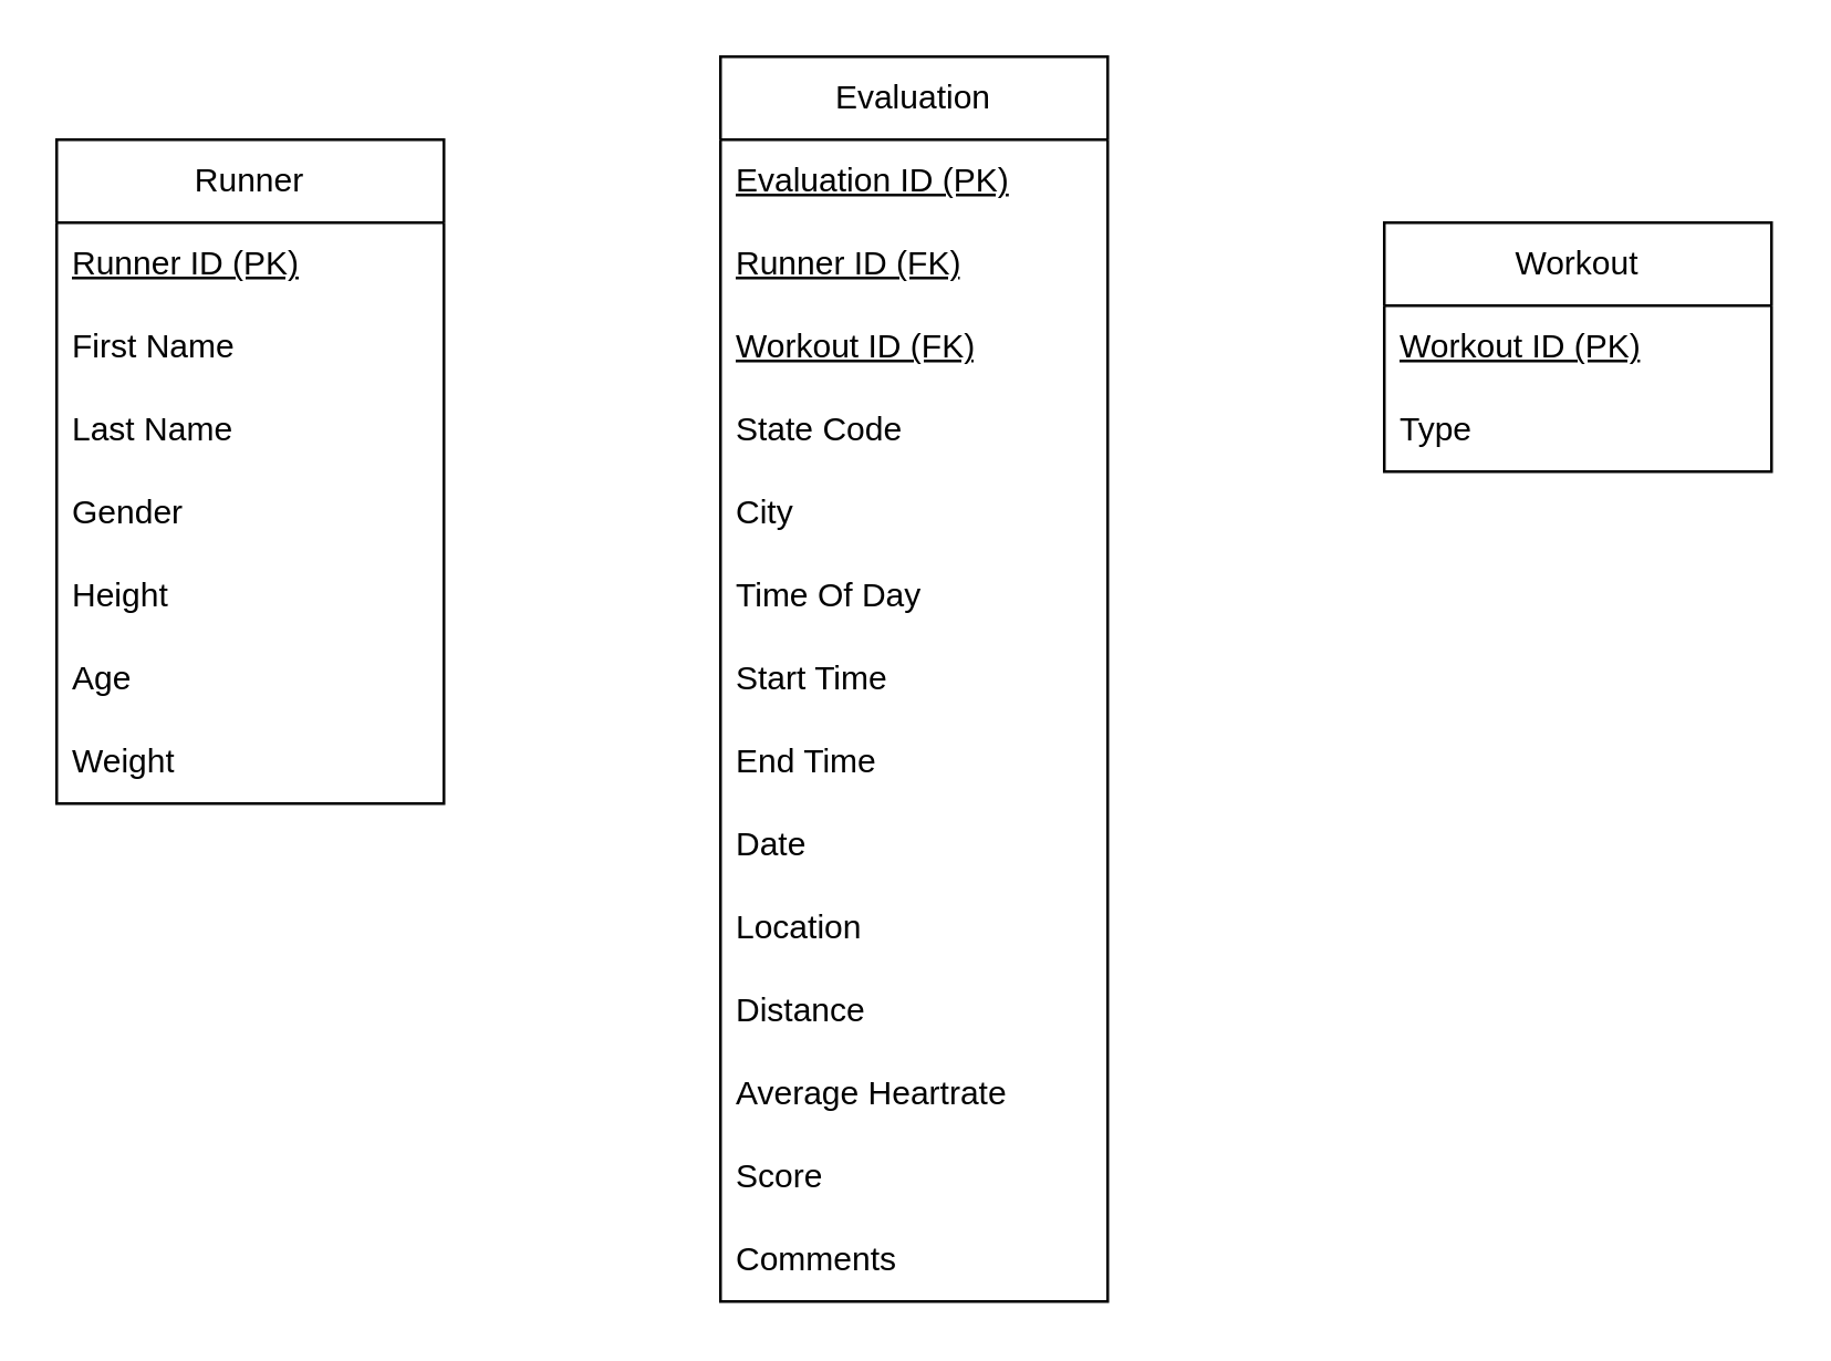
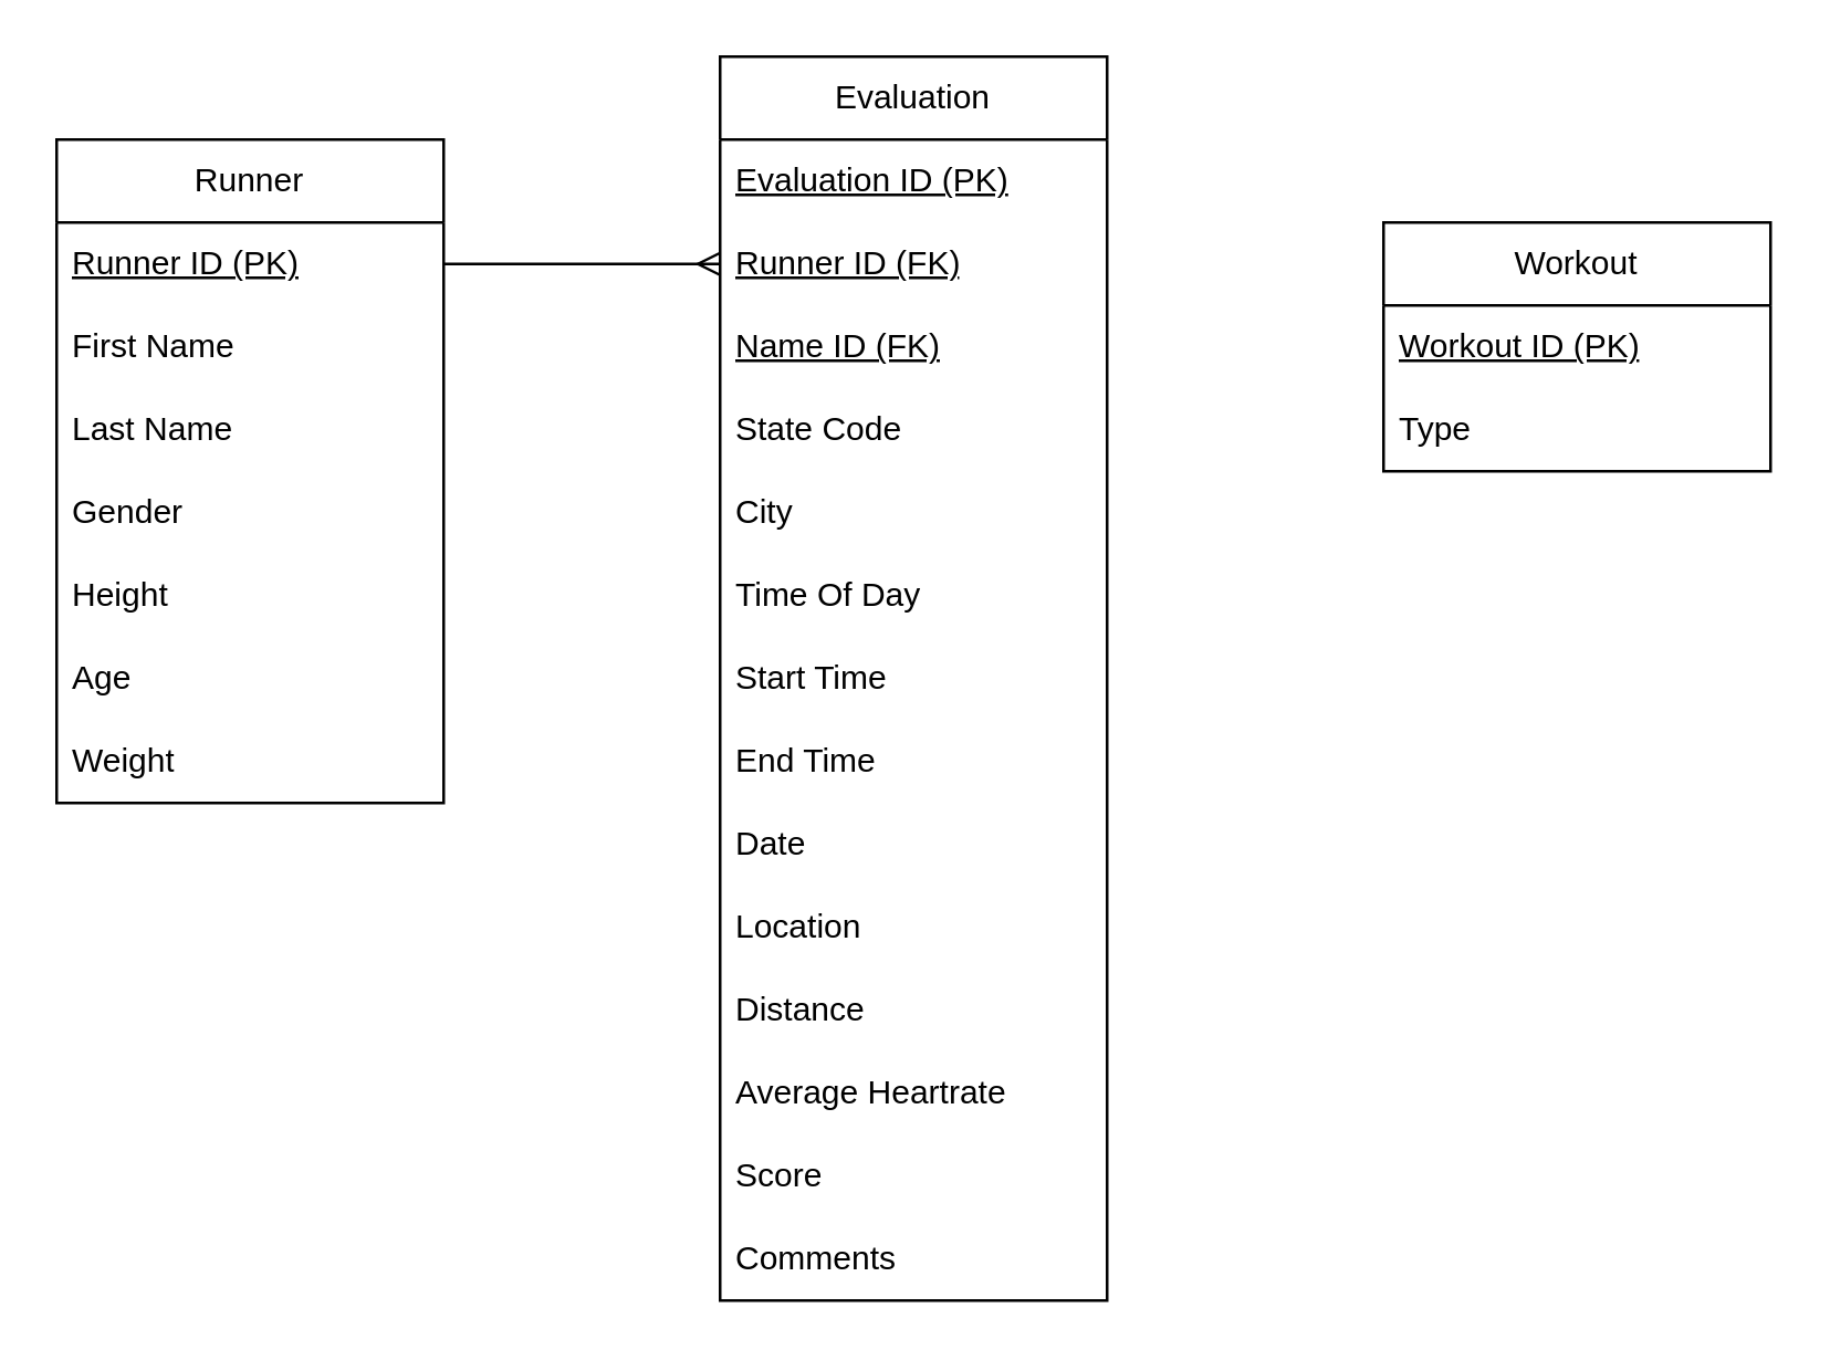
+ <mxCell id="28" style="edgeStyle=orthogonalEdgeStyle;rounded=0;orthogonalLoop=1;jettySize=auto;html=1;endArrow=ERmany;endFill=0;startArrow=none;startFill=0;" parent="1" source="3" target="12" edge="1"><mxGeometry relative="1" as="geometry" /></mxCell>
- <mxCell id="13" value="&lt;u&gt;Workout ID (FK)&lt;br&gt;&lt;/u&gt;" style="text;strokeColor=none;fillColor=none;align=left;verticalAlign=middle;spacingLeft=4;spacingRight=4;overflow=hidden;points=[[0,0.5],[1,0.5]];portConstraint=eastwest;rotatable=0;whiteSpace=wrap;html=1;" parent="10" vertex="1"><mxGeometry y="90" width="140" height="30" as="geometry" /></mxCell>
+ <mxCell id="13" value="&lt;u&gt;Name ID (FK)&lt;br&gt;&lt;/u&gt;" style="text;strokeColor=none;fillColor=none;align=left;verticalAlign=middle;spacingLeft=4;spacingRight=4;overflow=hidden;points=[[0,0.5],[1,0.5]];portConstraint=eastwest;rotatable=0;whiteSpace=wrap;html=1;" parent="10" vertex="1"><mxGeometry y="90" width="140" height="30" as="geometry" /></mxCell>
